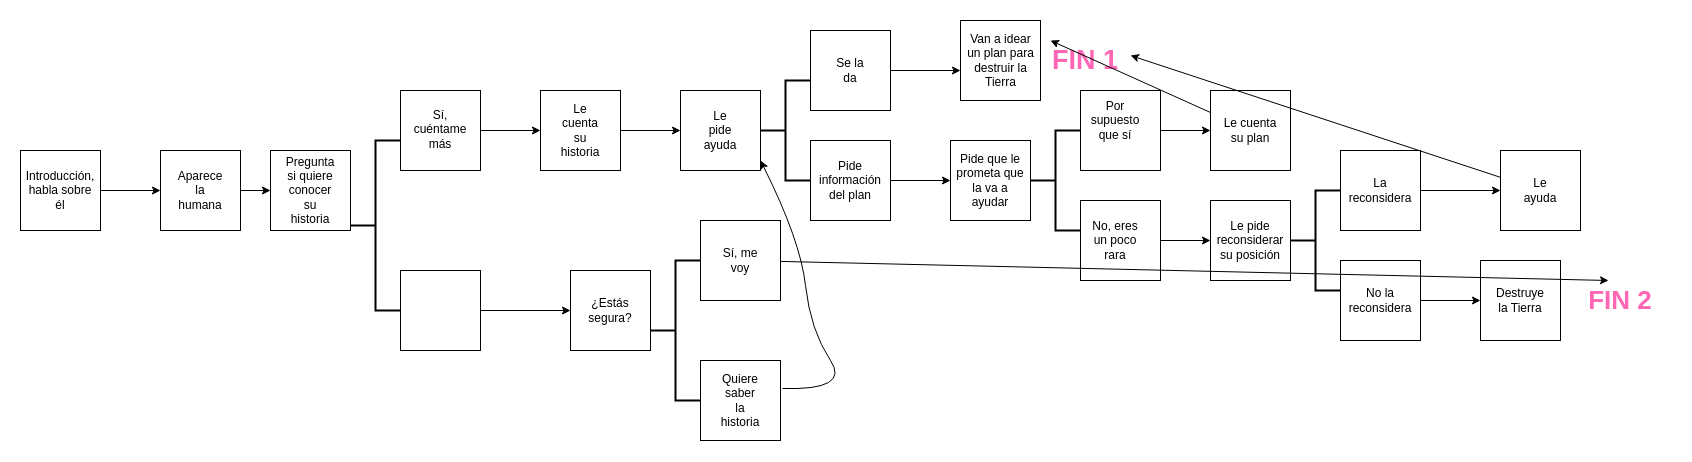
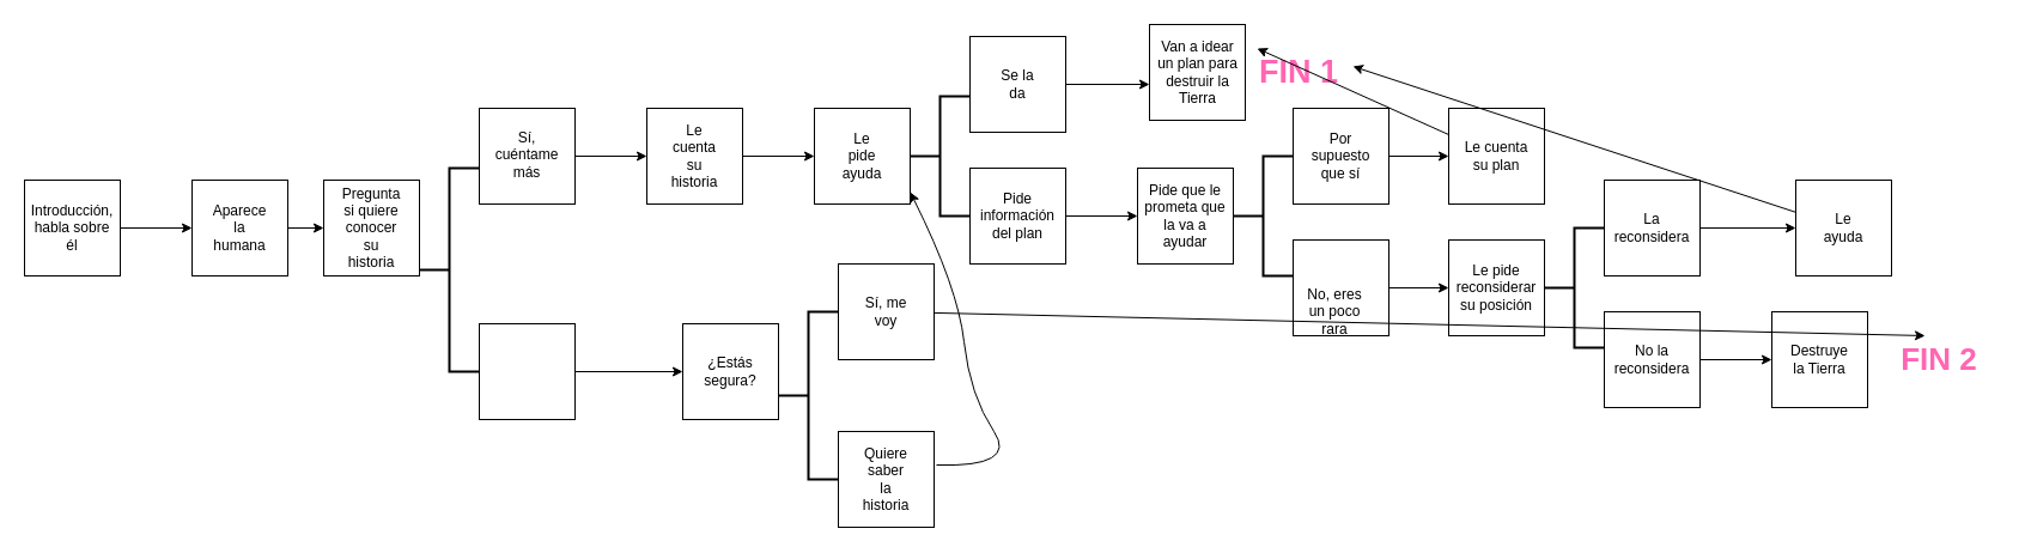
- <mxCell id="39" value="Por supuesto que sí" parent="1" style="text;html=1;strokeColor=none;fillColor=none;align=center;verticalAlign=middle;whiteSpace=wrap;rounded=0;" vertex="1"><mxGeometry x="1095" y="110" as="geometry" width="40" height="20" /></mxCell>
+ <mxCell id="39" value="Por supuesto que sí" parent="1" style="text;html=1;strokeColor=none;fillColor=none;align=center;verticalAlign=middle;whiteSpace=wrap;rounded=0;" vertex="1"><mxGeometry as="geometry" x="1100" y="120" width="40" height="20" /></mxCell>
- <mxCell id="40" value="No, eres un poco rara" parent="1" style="text;html=1;strokeColor=none;fillColor=none;align=center;verticalAlign=middle;whiteSpace=wrap;rounded=0;" vertex="1"><mxGeometry as="geometry" x="1090" y="230" width="50" height="20" /></mxCell>
+ <mxCell id="40" value="No, eres un poco rara" parent="1" style="text;html=1;strokeColor=none;fillColor=none;align=center;verticalAlign=middle;whiteSpace=wrap;rounded=0;" vertex="1"><mxGeometry x="1090" y="250" as="geometry" width="50" height="20" /></mxCell>
